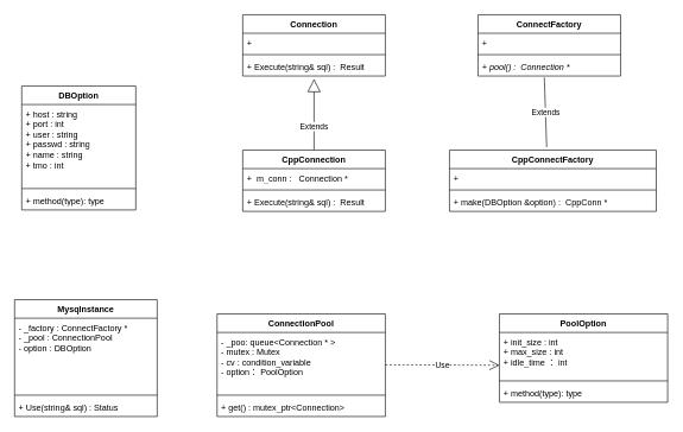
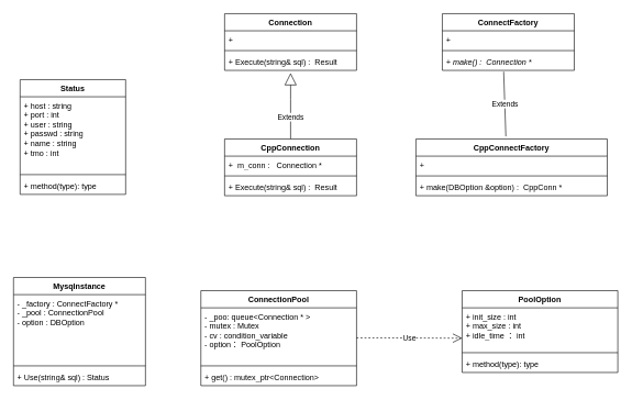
- <mxCell id="18" value="&lt;i&gt;+ pool() :&amp;nbsp; Connection *&amp;nbsp;&lt;/i&gt;" style="text;strokeColor=none;fillColor=none;align=left;verticalAlign=top;spacingLeft=4;spacingRight=4;overflow=hidden;rotatable=0;points=[[0,0.5],[1,0.5]];portConstraint=eastwest;whiteSpace=wrap;html=1;" vertex="1" parent="15"><mxGeometry y="60" width="200" height="26" as="geometry" /></mxCell>
+ <mxCell id="18" value="&lt;i&gt;+ make() :&amp;nbsp; Connection *&amp;nbsp;&lt;/i&gt;" style="text;strokeColor=none;fillColor=none;align=left;verticalAlign=top;spacingLeft=4;spacingRight=4;overflow=hidden;rotatable=0;points=[[0,0.5],[1,0.5]];portConstraint=eastwest;whiteSpace=wrap;html=1;" vertex="1" parent="15"><mxGeometry y="60" width="200" height="26" as="geometry" /></mxCell>
- <mxCell id="33" value="DBOption" style="swimlane;fontStyle=1;align=center;verticalAlign=top;childLayout=stackLayout;horizontal=1;startSize=26;horizontalStack=0;resizeParent=1;resizeParentMax=0;resizeLast=0;collapsible=1;marginBottom=0;whiteSpace=wrap;html=1;" vertex="1" parent="1"><mxGeometry x="30" y="120" width="160" height="174" as="geometry" /></mxCell>
+ <mxCell id="33" value="Status" style="swimlane;fontStyle=1;align=center;verticalAlign=top;childLayout=stackLayout;horizontal=1;startSize=26;horizontalStack=0;resizeParent=1;resizeParentMax=0;resizeLast=0;collapsible=1;marginBottom=0;whiteSpace=wrap;html=1;" vertex="1" parent="1"><mxGeometry x="30" y="120" width="160" height="174" as="geometry" /></mxCell>
